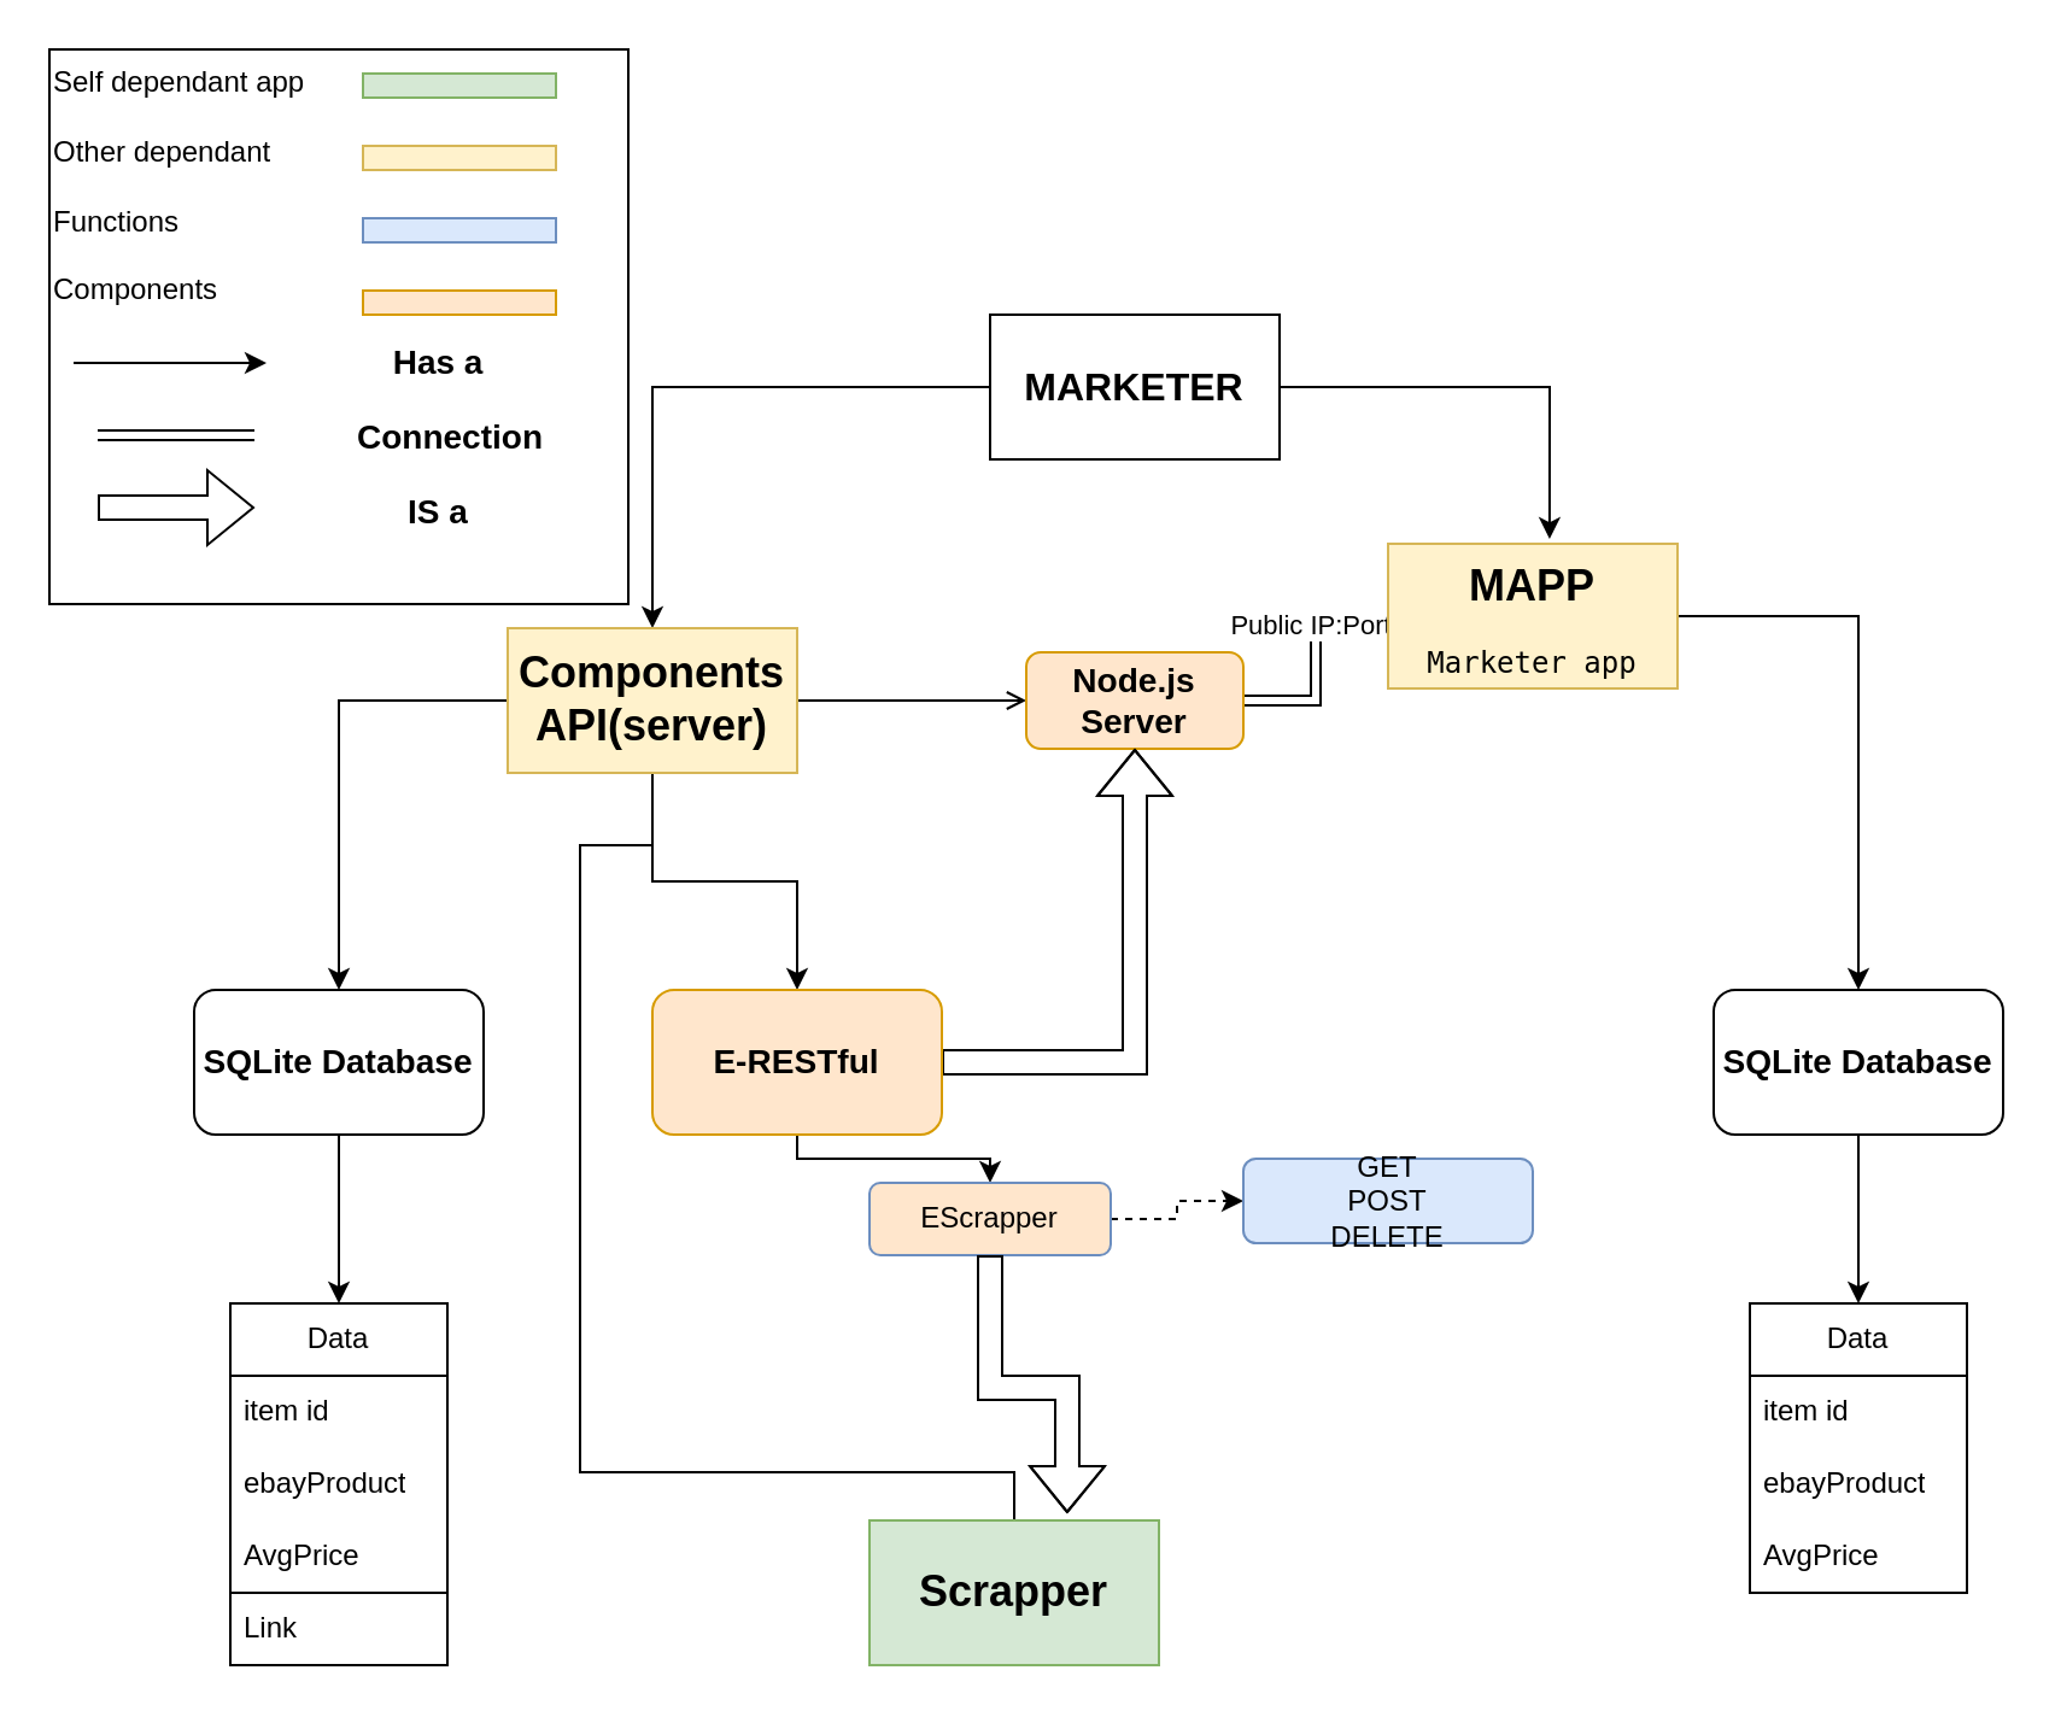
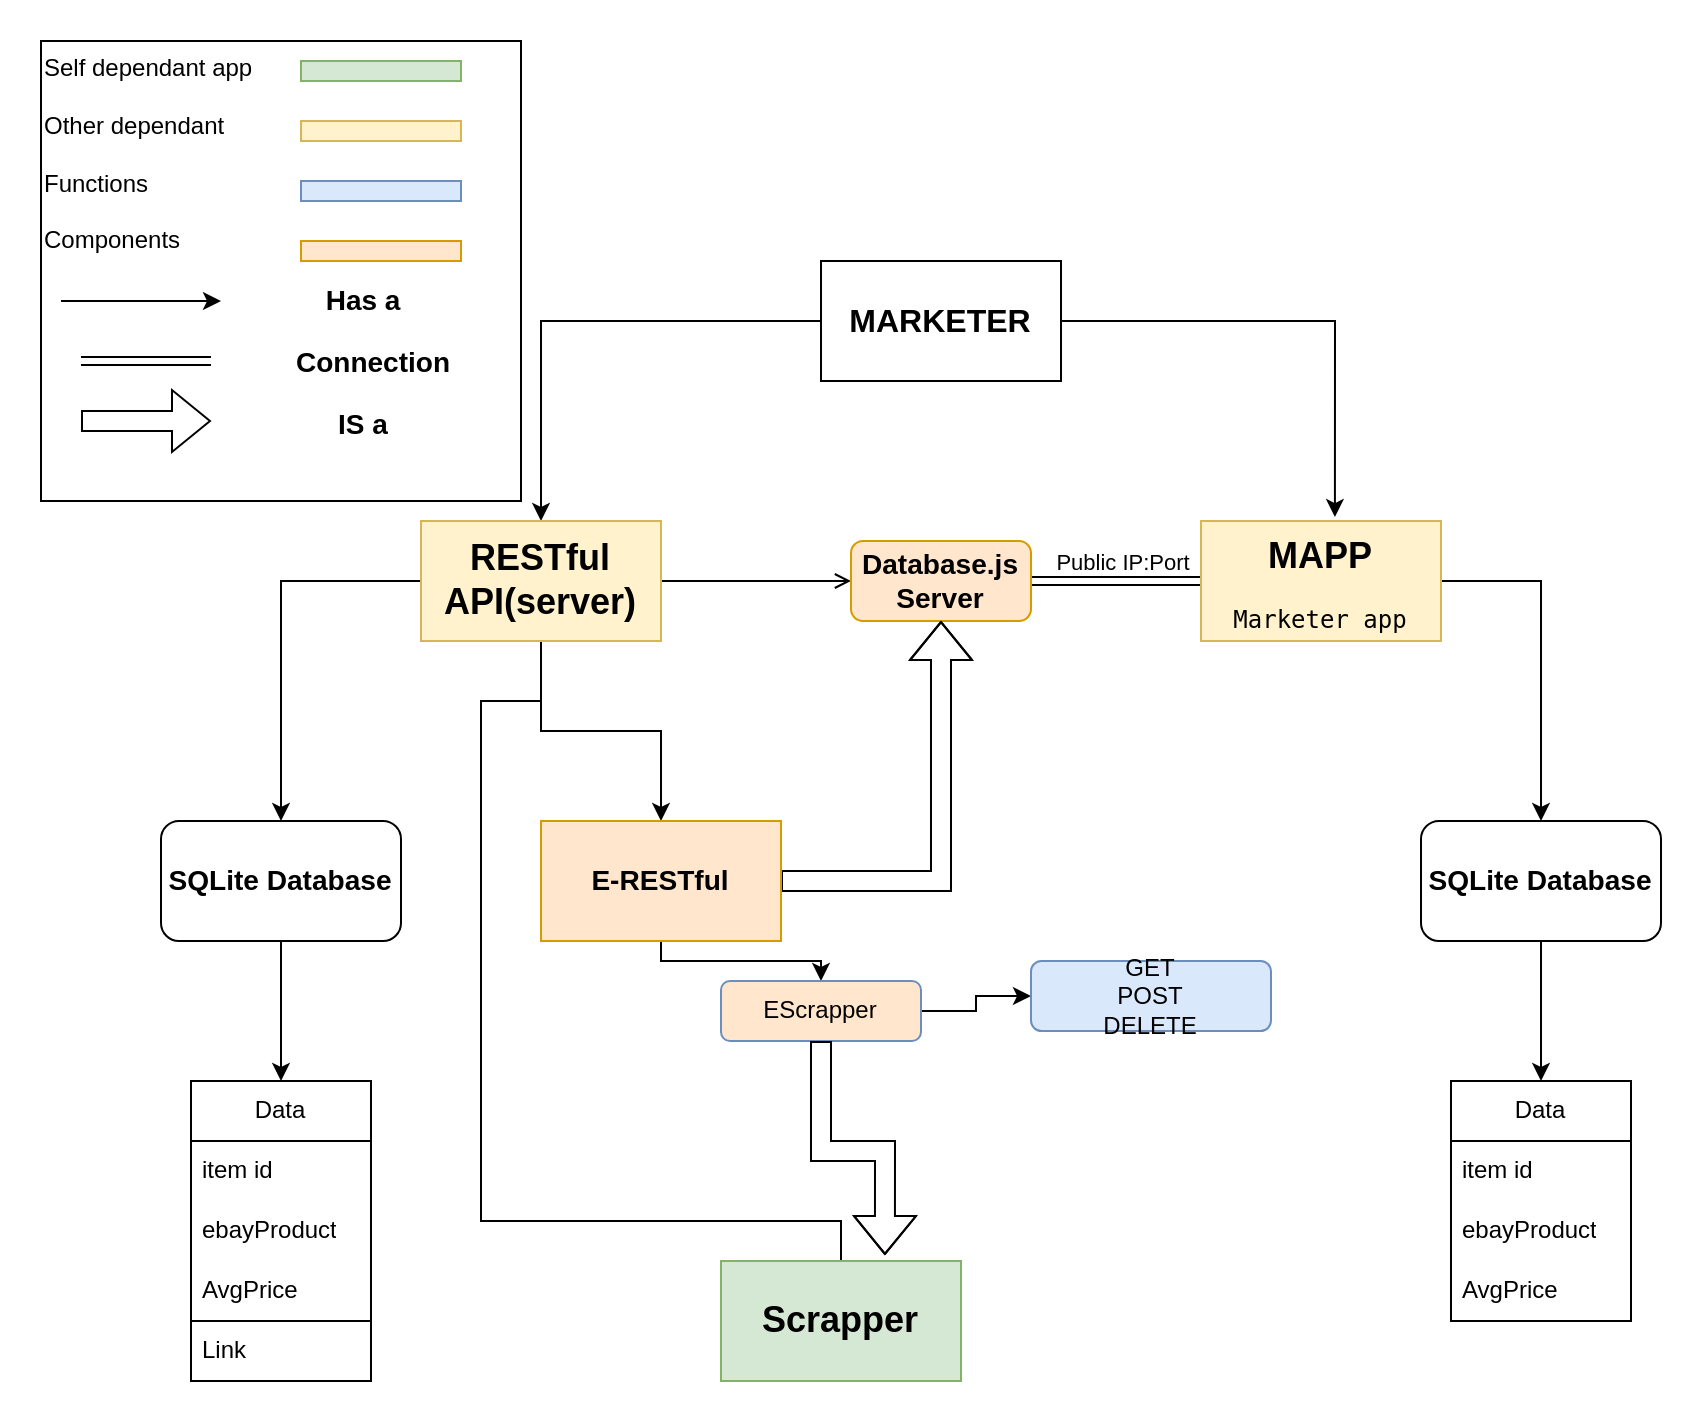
- <mxCell id="12" value="&lt;p style=&quot;line-height: 120%;&quot;&gt;&lt;/p&gt;&lt;h2&gt;MAPP&lt;/h2&gt;&lt;pre style=&quot;line-height: 90%;&quot;&gt;Marketer app&lt;/pre&gt;&lt;p&gt;&lt;/p&gt;" style="rounded=0;whiteSpace=wrap;html=1;fillColor=#fff2cc;strokeColor=#d6b656;" vertex="1" parent="1"><mxGeometry x="575" y="225" width="120" height="60" as="geometry" /></mxCell>
+ <mxCell id="12" value="&lt;p style=&quot;line-height: 120%;&quot;&gt;&lt;/p&gt;&lt;h2&gt;MAPP&lt;/h2&gt;&lt;pre style=&quot;line-height: 90%;&quot;&gt;Marketer app&lt;/pre&gt;&lt;p&gt;&lt;/p&gt;" style="rounded=0;whiteSpace=wrap;html=1;fillColor=#fff2cc;strokeColor=#d6b656;" vertex="1" parent="1"><mxGeometry x="600" y="260" width="120" height="60" as="geometry" /></mxCell>
- <mxCell id="8" value="&lt;h2&gt;Components API(server)&lt;/h2&gt;" style="rounded=0;whiteSpace=wrap;html=1;fillColor=#fff2cc;strokeColor=#d6b656;" vertex="1" parent="1"><mxGeometry x="210" y="260" width="120" height="60" as="geometry" /></mxCell>
+ <mxCell id="8" value="&lt;h2&gt;RESTful API(server)&lt;/h2&gt;" style="rounded=0;whiteSpace=wrap;html=1;fillColor=#fff2cc;strokeColor=#d6b656;" vertex="1" parent="1"><mxGeometry x="210" y="260" width="120" height="60" as="geometry" /></mxCell>
- <mxCell id="18" value="&lt;h3&gt;Node.js Server&lt;/h3&gt;" style="rounded=1;whiteSpace=wrap;html=1;fillColor=#ffe6cc;strokeColor=#d79b00;" vertex="1" parent="1"><mxGeometry x="425" y="270" width="90" height="40" as="geometry" /></mxCell>
+ <mxCell id="18" value="&lt;h3&gt;Database.js Server&lt;/h3&gt;" style="rounded=1;whiteSpace=wrap;html=1;fillColor=#ffe6cc;strokeColor=#d79b00;" vertex="1" parent="1"><mxGeometry x="425" y="270" width="90" height="40" as="geometry" /></mxCell>
- <mxCell id="21" value="&lt;h3&gt;E-RESTful&lt;/h3&gt;" style="rounded=1;whiteSpace=wrap;html=1;fillColor=#ffe6cc;strokeColor=#d79b00;" vertex="1" parent="1"><mxGeometry x="270" y="410" width="120" height="60" as="geometry" /></mxCell>
+ <mxCell id="21" value="&lt;h3&gt;E-RESTful&lt;/h3&gt;" style="whiteSpace=wrap;html=1;fillColor=#ffe6cc;strokeColor=#d79b00;rounded=0;" vertex="1" parent="1"><mxGeometry x="270" y="410" width="120" height="60" as="geometry" /></mxCell>
- <mxCell id="35" style="edgeStyle=orthogonalEdgeStyle;rounded=0;orthogonalLoop=1;jettySize=auto;html=1;exitX=1;exitY=0.5;exitDx=0;exitDy=0;entryX=0;entryY=0.5;entryDx=0;entryDy=0;dashed=1;" edge="1" parent="1" source="36" target="44"><mxGeometry relative="1" as="geometry" /></mxCell>
+ <mxCell id="35" style="edgeStyle=orthogonalEdgeStyle;rounded=0;orthogonalLoop=1;jettySize=auto;html=1;exitX=1;exitY=0.5;exitDx=0;exitDy=0;entryX=0;entryY=0.5;entryDx=0;entryDy=0;" edge="1" parent="1" source="36" target="44"><mxGeometry relative="1" as="geometry" /></mxCell>
